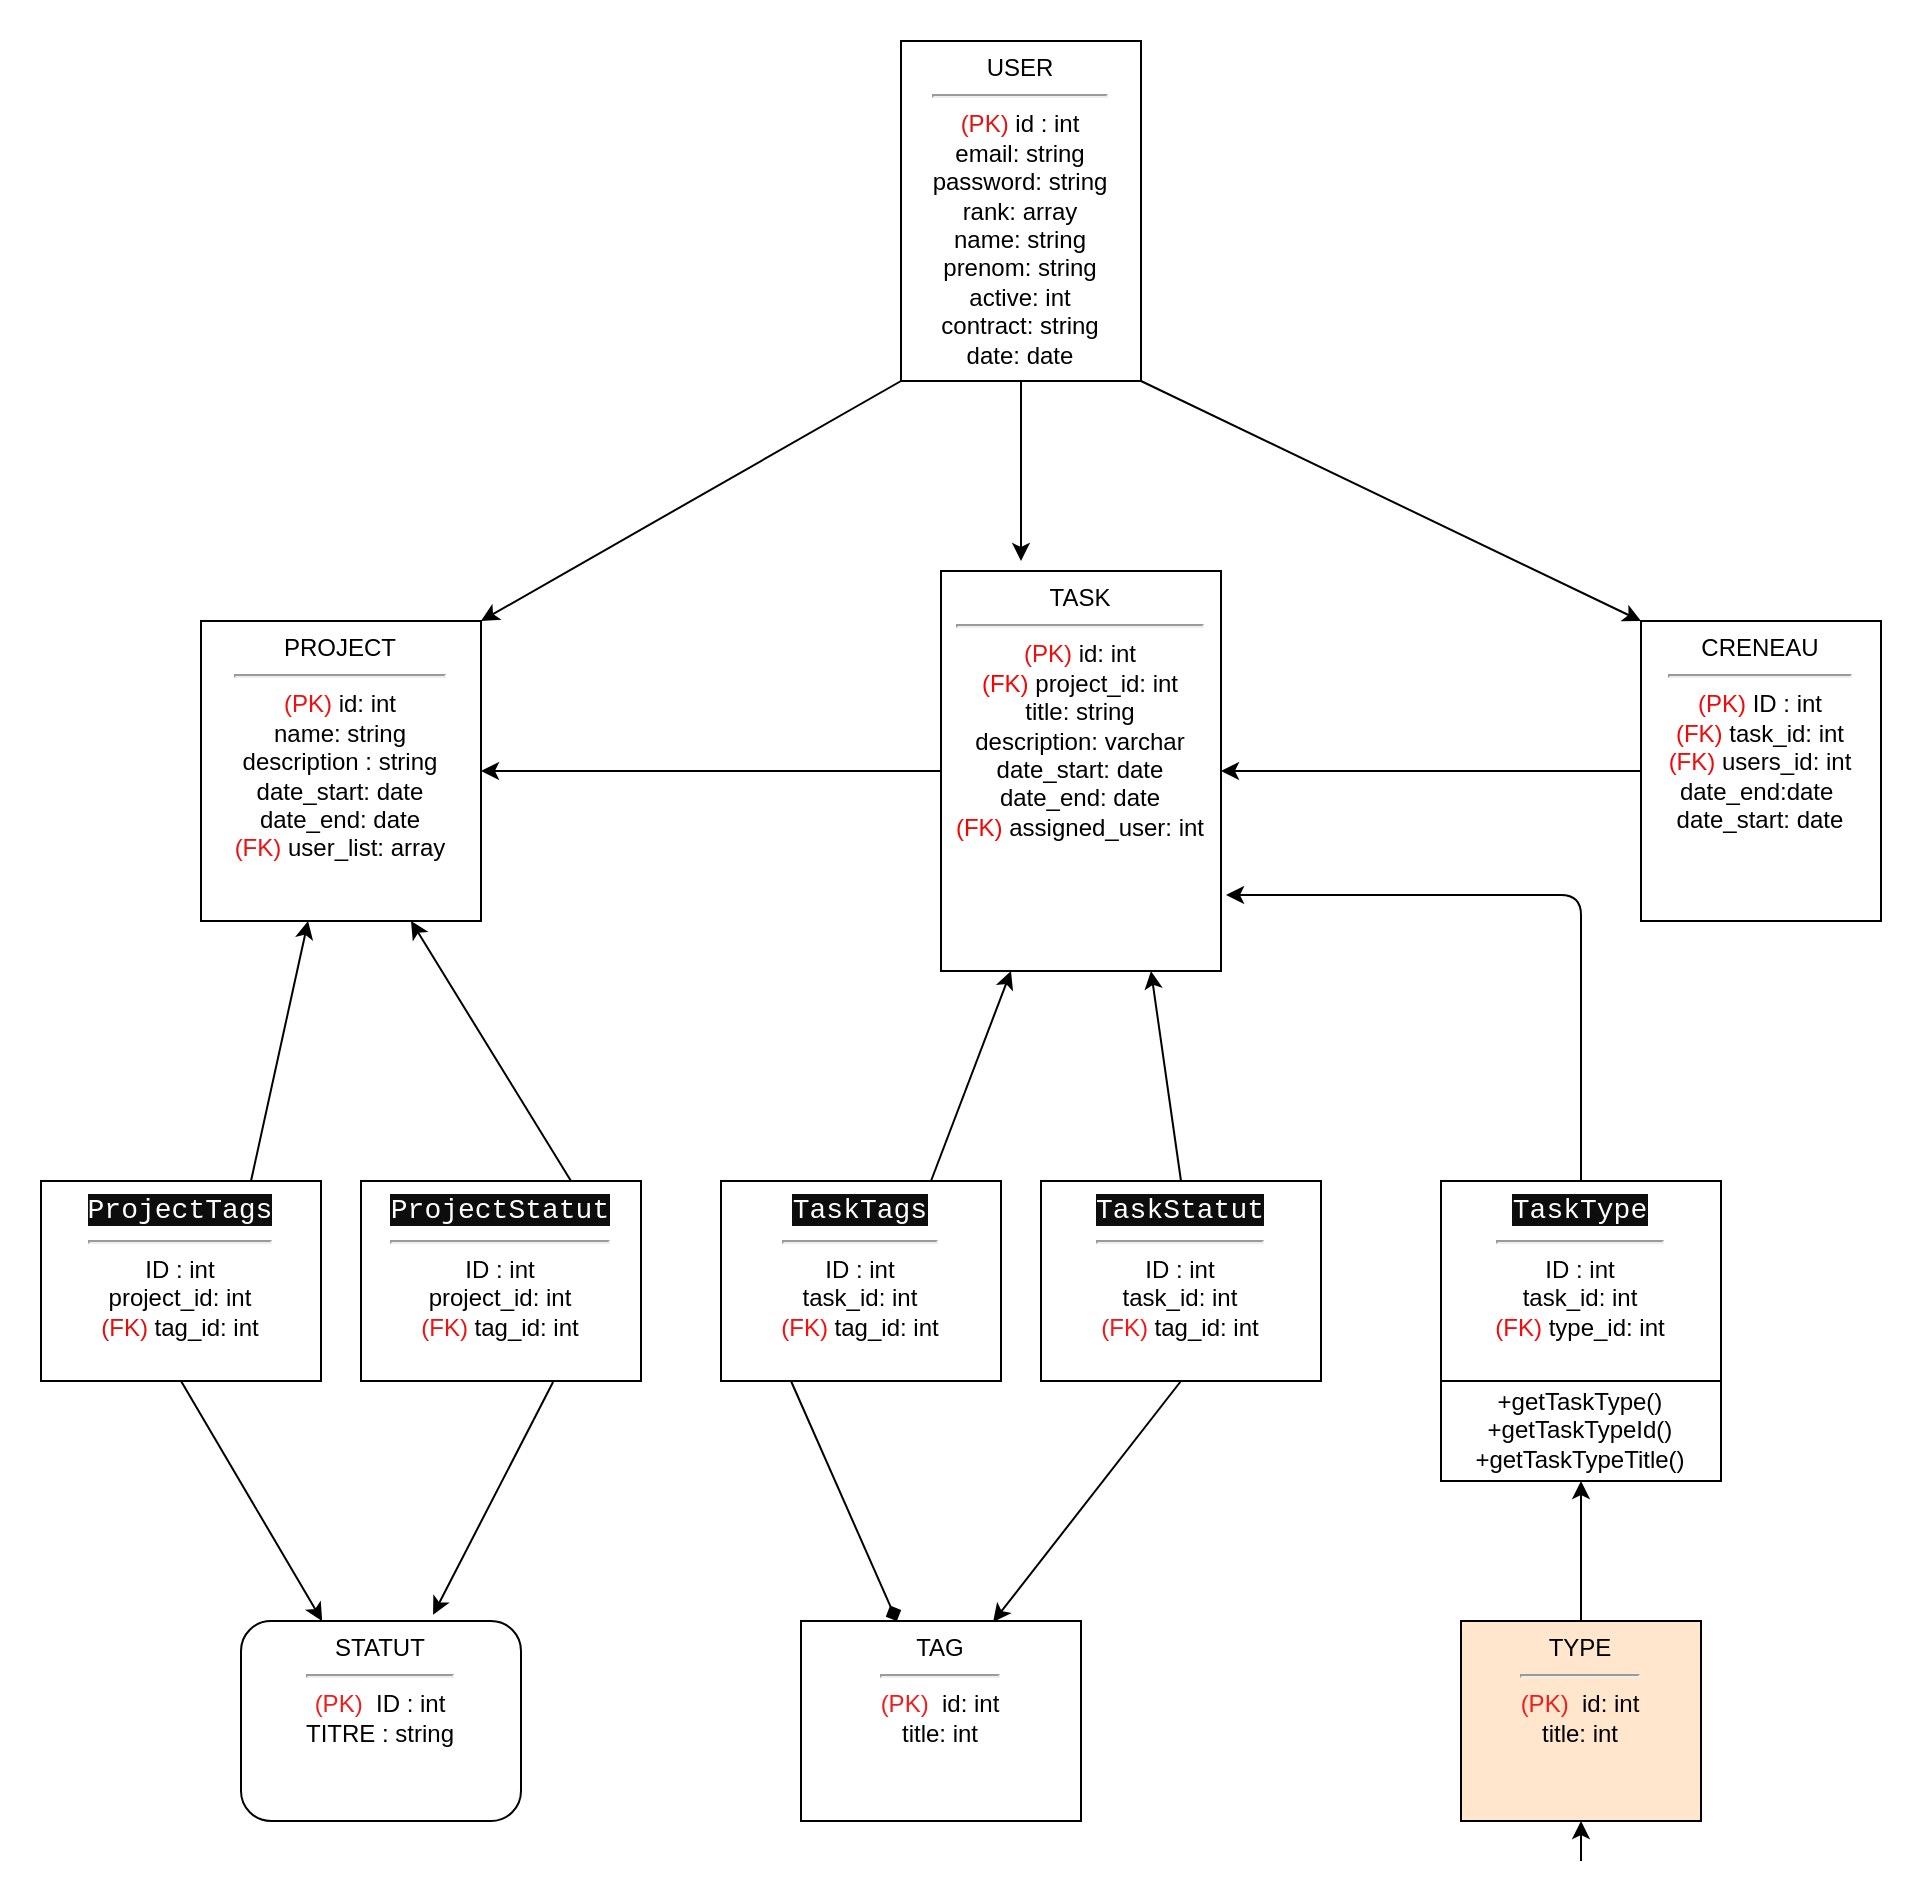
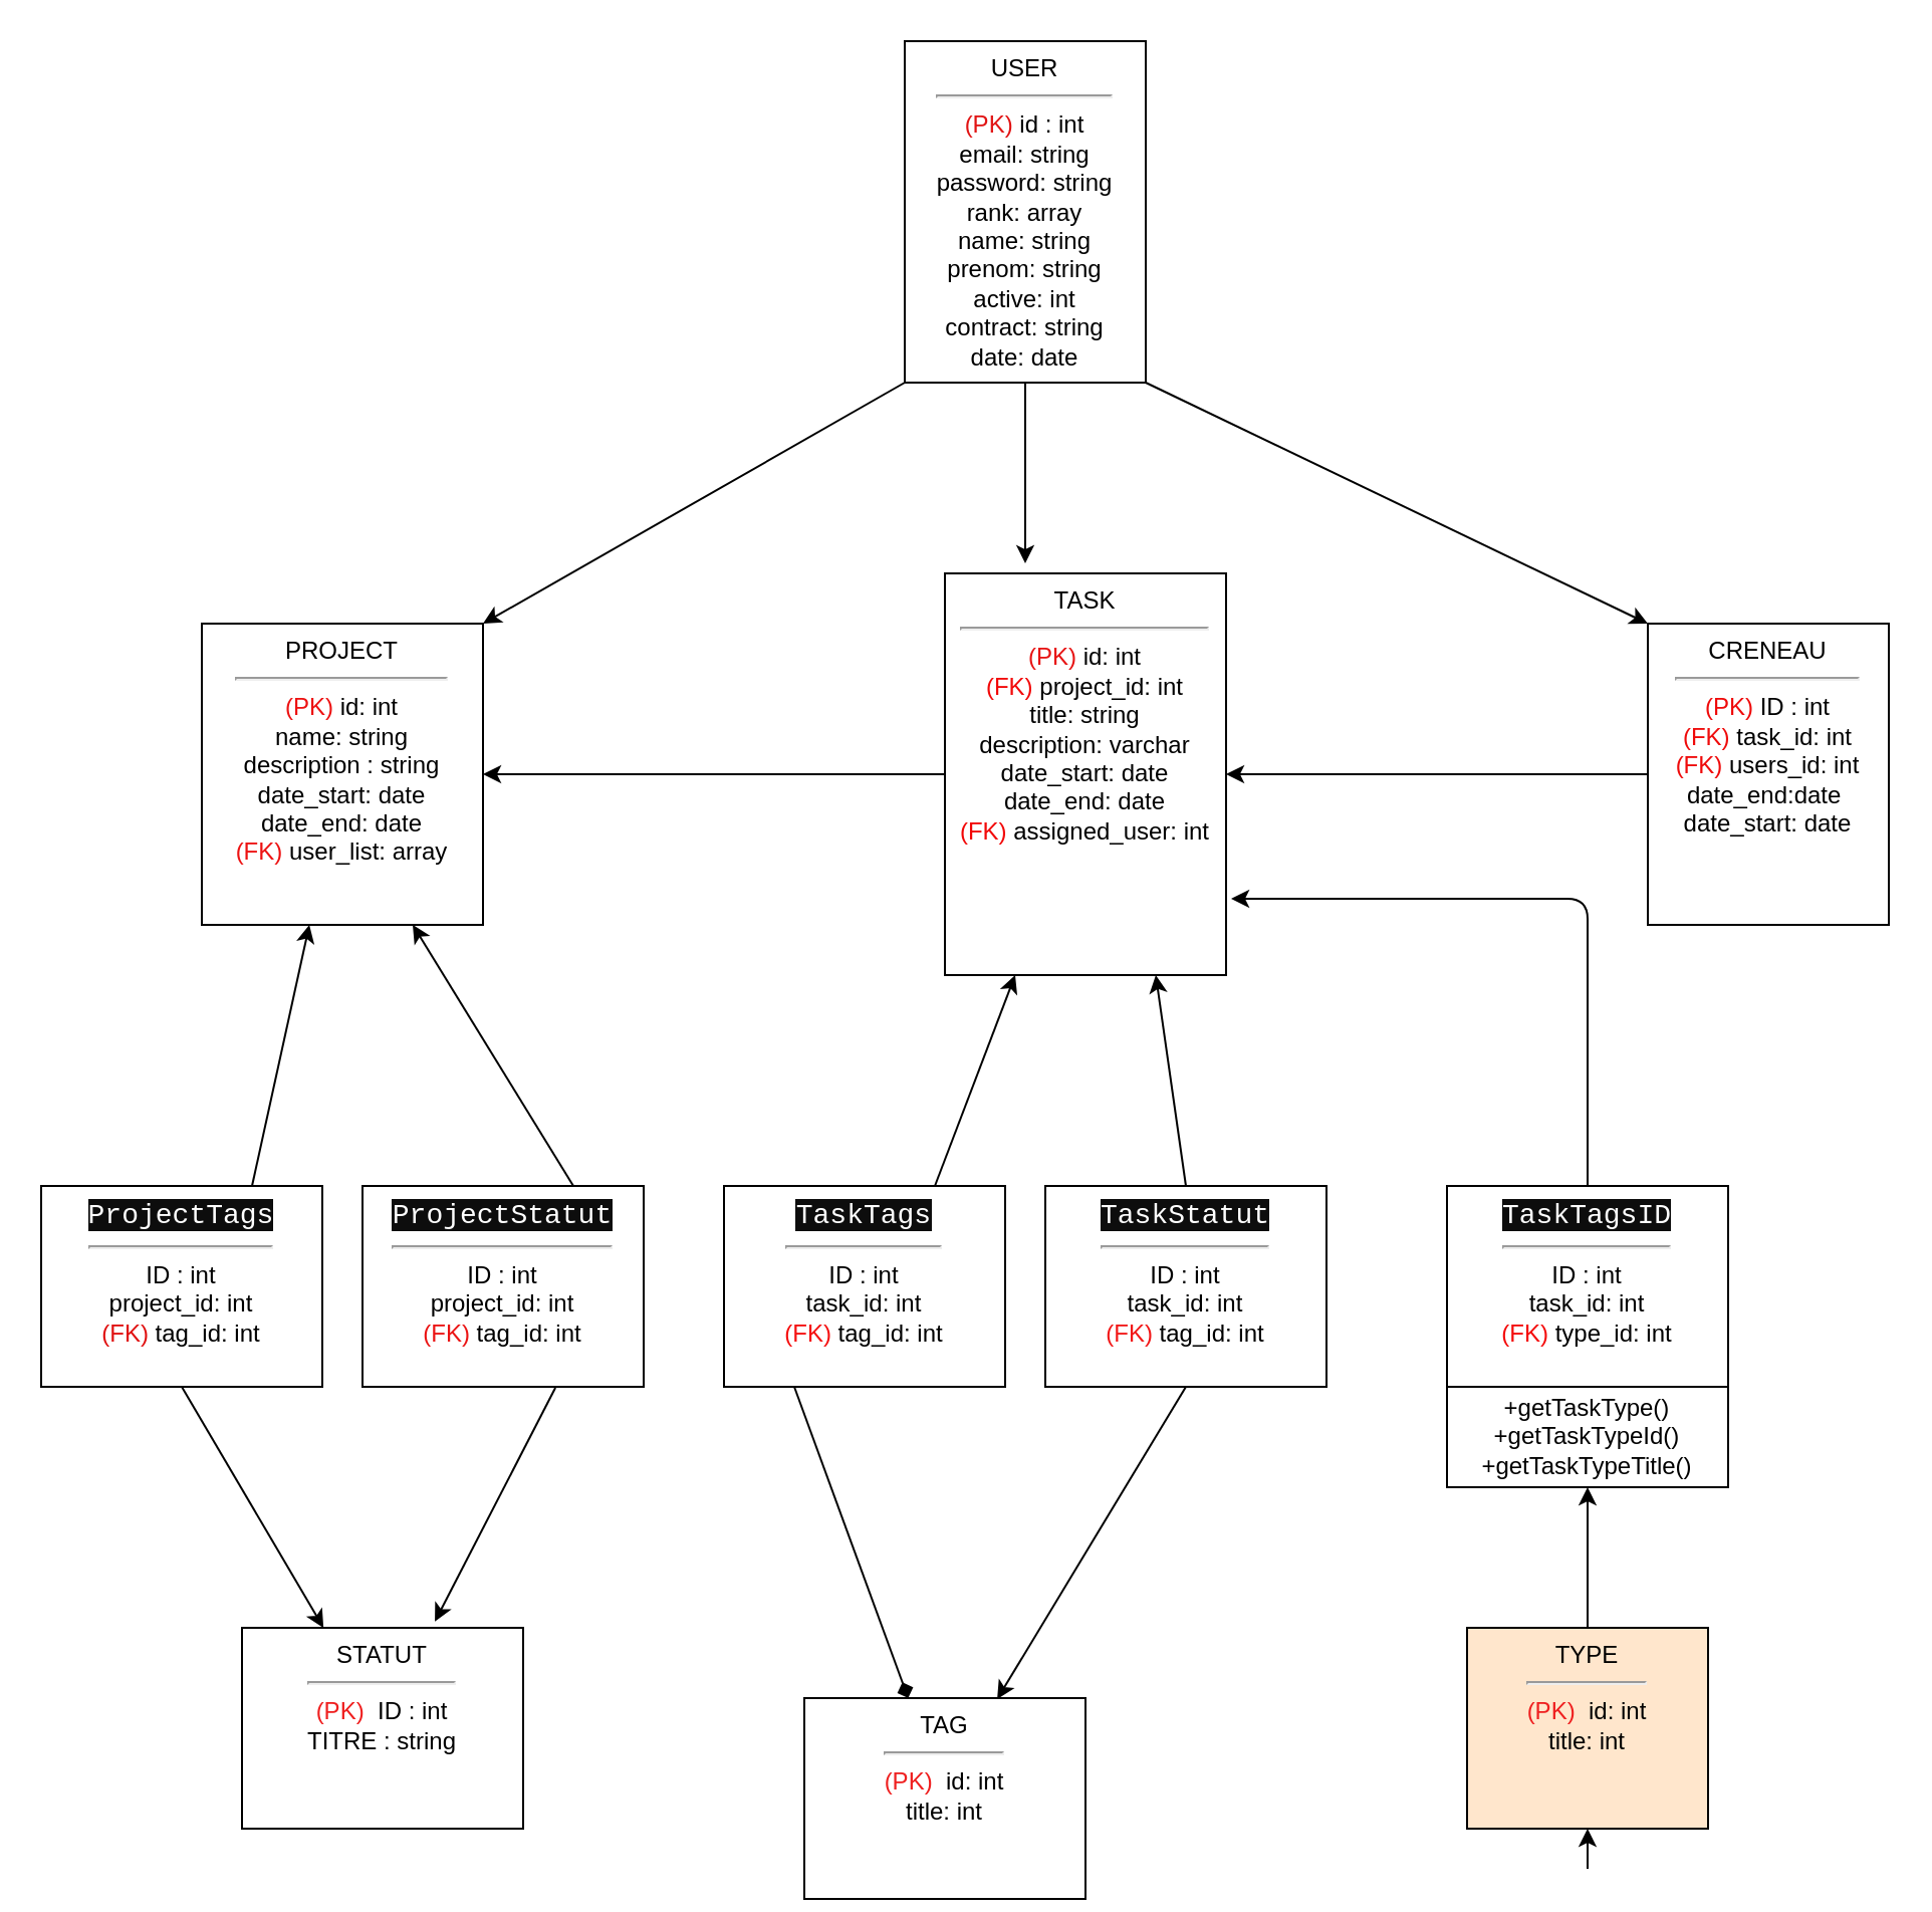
- <mxCell id="20" value="&lt;div style=&quot;&quot;&gt;&lt;font face=&quot;ui-monospace, SFMono-Regular, SF Mono, Menlo, Consolas, Liberation Mono, monospace&quot; color=&quot;#ffffff&quot;&gt;&lt;span style=&quot;font-size: 14px; background-color: rgb(13, 13, 13);&quot;&gt;TaskType&lt;/span&gt;&lt;/font&gt;&lt;/div&gt;&lt;hr&gt;&lt;div style=&quot;&quot;&gt;&lt;span style=&quot;background-color: initial;&quot;&gt;ID : int&lt;/span&gt;&lt;/div&gt;task_id: int&lt;br&gt;&lt;font color=&quot;#f40b0b&quot;&gt;(FK) &lt;/font&gt;type_id: int" style="rounded=0;whiteSpace=wrap;html=1;verticalAlign=top;align=center;" vertex="1" parent="1"><mxGeometry x="720" y="590" width="140" height="100" as="geometry" /></mxCell>
+ <mxCell id="20" value="&lt;div style=&quot;&quot;&gt;&lt;font face=&quot;ui-monospace, SFMono-Regular, SF Mono, Menlo, Consolas, Liberation Mono, monospace&quot; color=&quot;#ffffff&quot;&gt;&lt;span style=&quot;font-size: 14px; background-color: rgb(13, 13, 13);&quot;&gt;TaskTagsID&lt;/span&gt;&lt;/font&gt;&lt;/div&gt;&lt;hr&gt;&lt;div style=&quot;&quot;&gt;&lt;span style=&quot;background-color: initial;&quot;&gt;ID : int&lt;/span&gt;&lt;/div&gt;task_id: int&lt;br&gt;&lt;font color=&quot;#f40b0b&quot;&gt;(FK) &lt;/font&gt;type_id: int" style="rounded=0;whiteSpace=wrap;html=1;verticalAlign=top;align=center;" vertex="1" parent="1"><mxGeometry x="720" y="590" width="140" height="100" as="geometry" /></mxCell>
- <mxCell id="2" value="STATUT&lt;hr&gt;&lt;span style=&quot;color: rgb(239, 31, 31);&quot;&gt;(PK)&amp;nbsp;&amp;nbsp;&lt;/span&gt;ID : int&lt;br&gt;TITRE : string" style="whiteSpace=wrap;html=1;verticalAlign=top;rounded=1;" parent="1" vertex="1"><mxGeometry x="120" y="810" width="140" height="100" as="geometry" /></mxCell>
+ <mxCell id="2" value="STATUT&lt;hr&gt;&lt;span style=&quot;color: rgb(239, 31, 31);&quot;&gt;(PK)&amp;nbsp;&amp;nbsp;&lt;/span&gt;ID : int&lt;br&gt;TITRE : string" style="rounded=0;whiteSpace=wrap;html=1;verticalAlign=top;" parent="1" vertex="1"><mxGeometry x="120" y="810" width="140" height="100" as="geometry" /></mxCell>
- <mxCell id="3" value="TAG&lt;hr&gt;&lt;span style=&quot;color: rgb(239, 31, 31);&quot;&gt;(PK)&amp;nbsp;&amp;nbsp;&lt;/span&gt;id: int&lt;br&gt;title: int" style="rounded=0;whiteSpace=wrap;html=1;verticalAlign=top;" parent="1" vertex="1"><mxGeometry x="400" y="810" width="140" height="100" as="geometry" /></mxCell>
+ <mxCell id="3" value="TAG&lt;hr&gt;&lt;span style=&quot;color: rgb(239, 31, 31);&quot;&gt;(PK)&amp;nbsp;&amp;nbsp;&lt;/span&gt;id: int&lt;br&gt;title: int" style="rounded=0;whiteSpace=wrap;html=1;verticalAlign=top;" parent="1" vertex="1"><mxGeometry x="400" y="845" width="140" height="100" as="geometry" /></mxCell>
